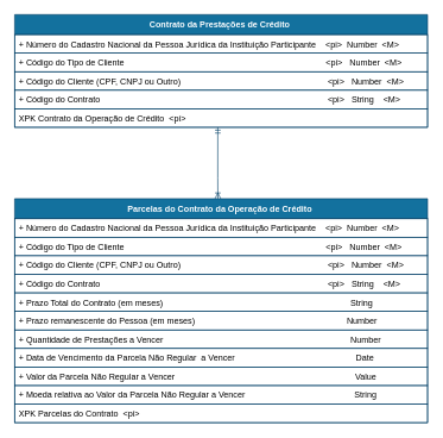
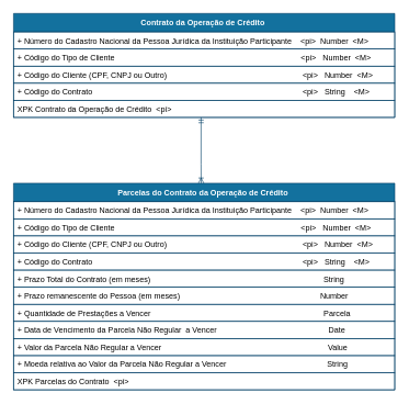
- <mxCell id="3" value="Contrato da Prestações de Crédito " style="swimlane;fontStyle=1;childLayout=stackLayout;horizontal=1;startSize=28;horizontalStack=0;resizeParent=1;resizeParentMax=0;resizeLast=0;collapsible=1;marginBottom=0;rounded=0;shadow=0;comic=0;sketch=0;align=center;html=0;autosize=1;fillColor=#13719E;strokeColor=#003F66;fontColor=#FFFFFF;" parent="1" vertex="1"><mxGeometry x="20" y="20" width="580" height="158" as="geometry" /></mxCell>
+ <mxCell id="3" value="Contrato da Operação de Crédito " style="swimlane;fontStyle=1;childLayout=stackLayout;horizontal=1;startSize=28;horizontalStack=0;resizeParent=1;resizeParentMax=0;resizeLast=0;collapsible=1;marginBottom=0;rounded=0;shadow=0;comic=0;sketch=0;align=center;html=0;autosize=1;fillColor=#13719E;strokeColor=#003F66;fontColor=#FFFFFF;" parent="1" vertex="1"><mxGeometry x="20" y="20" width="580" height="158" as="geometry" /></mxCell>
- <mxCell id="16" value="+ Quantidade de Prestações a Vencer                                                                               Number" style="text;fillColor=none;align=left;verticalAlign=top;spacingLeft=4;spacingRight=4;overflow=hidden;rotatable=0;points=[[0,0.5],[1,0.5]];portConstraint=eastwest;strokeColor=#003F66;" parent="9" vertex="1"><mxGeometry y="184" width="580" height="26" as="geometry" /></mxCell>
+ <mxCell id="16" value="+ Quantidade de Prestações a Vencer                                                                               Parcela" style="text;fillColor=none;align=left;verticalAlign=top;spacingLeft=4;spacingRight=4;overflow=hidden;rotatable=0;points=[[0,0.5],[1,0.5]];portConstraint=eastwest;strokeColor=#003F66;" parent="9" vertex="1"><mxGeometry y="184" width="580" height="26" as="geometry" /></mxCell>
